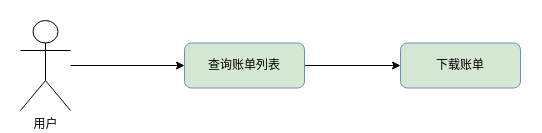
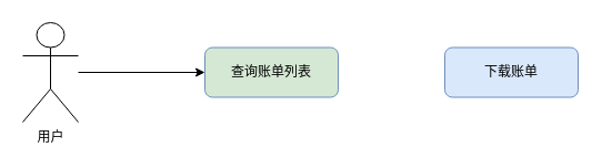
- <mxCell id="4" style="edgeStyle=orthogonalEdgeStyle;rounded=0;orthogonalLoop=1;jettySize=auto;html=1;exitX=1;exitY=0.5;exitDx=0;exitDy=0;" edge="1" parent="1" source="5" target="6"><mxGeometry relative="1" as="geometry" /></mxCell>
- <mxCell id="6" value="下载账单" style="rounded=1;whiteSpace=wrap;html=1;fillColor=#d5e8d4;strokeColor=#6c8ebf;" vertex="1" parent="1"><mxGeometry x="400" y="42.5" width="120" height="45" as="geometry" /></mxCell>
+ <mxCell id="6" value="下载账单" style="rounded=1;whiteSpace=wrap;html=1;fillColor=#dae8fc;strokeColor=#6c8ebf;" vertex="1" parent="1"><mxGeometry x="400" y="42.5" width="120" height="45" as="geometry" /></mxCell>
